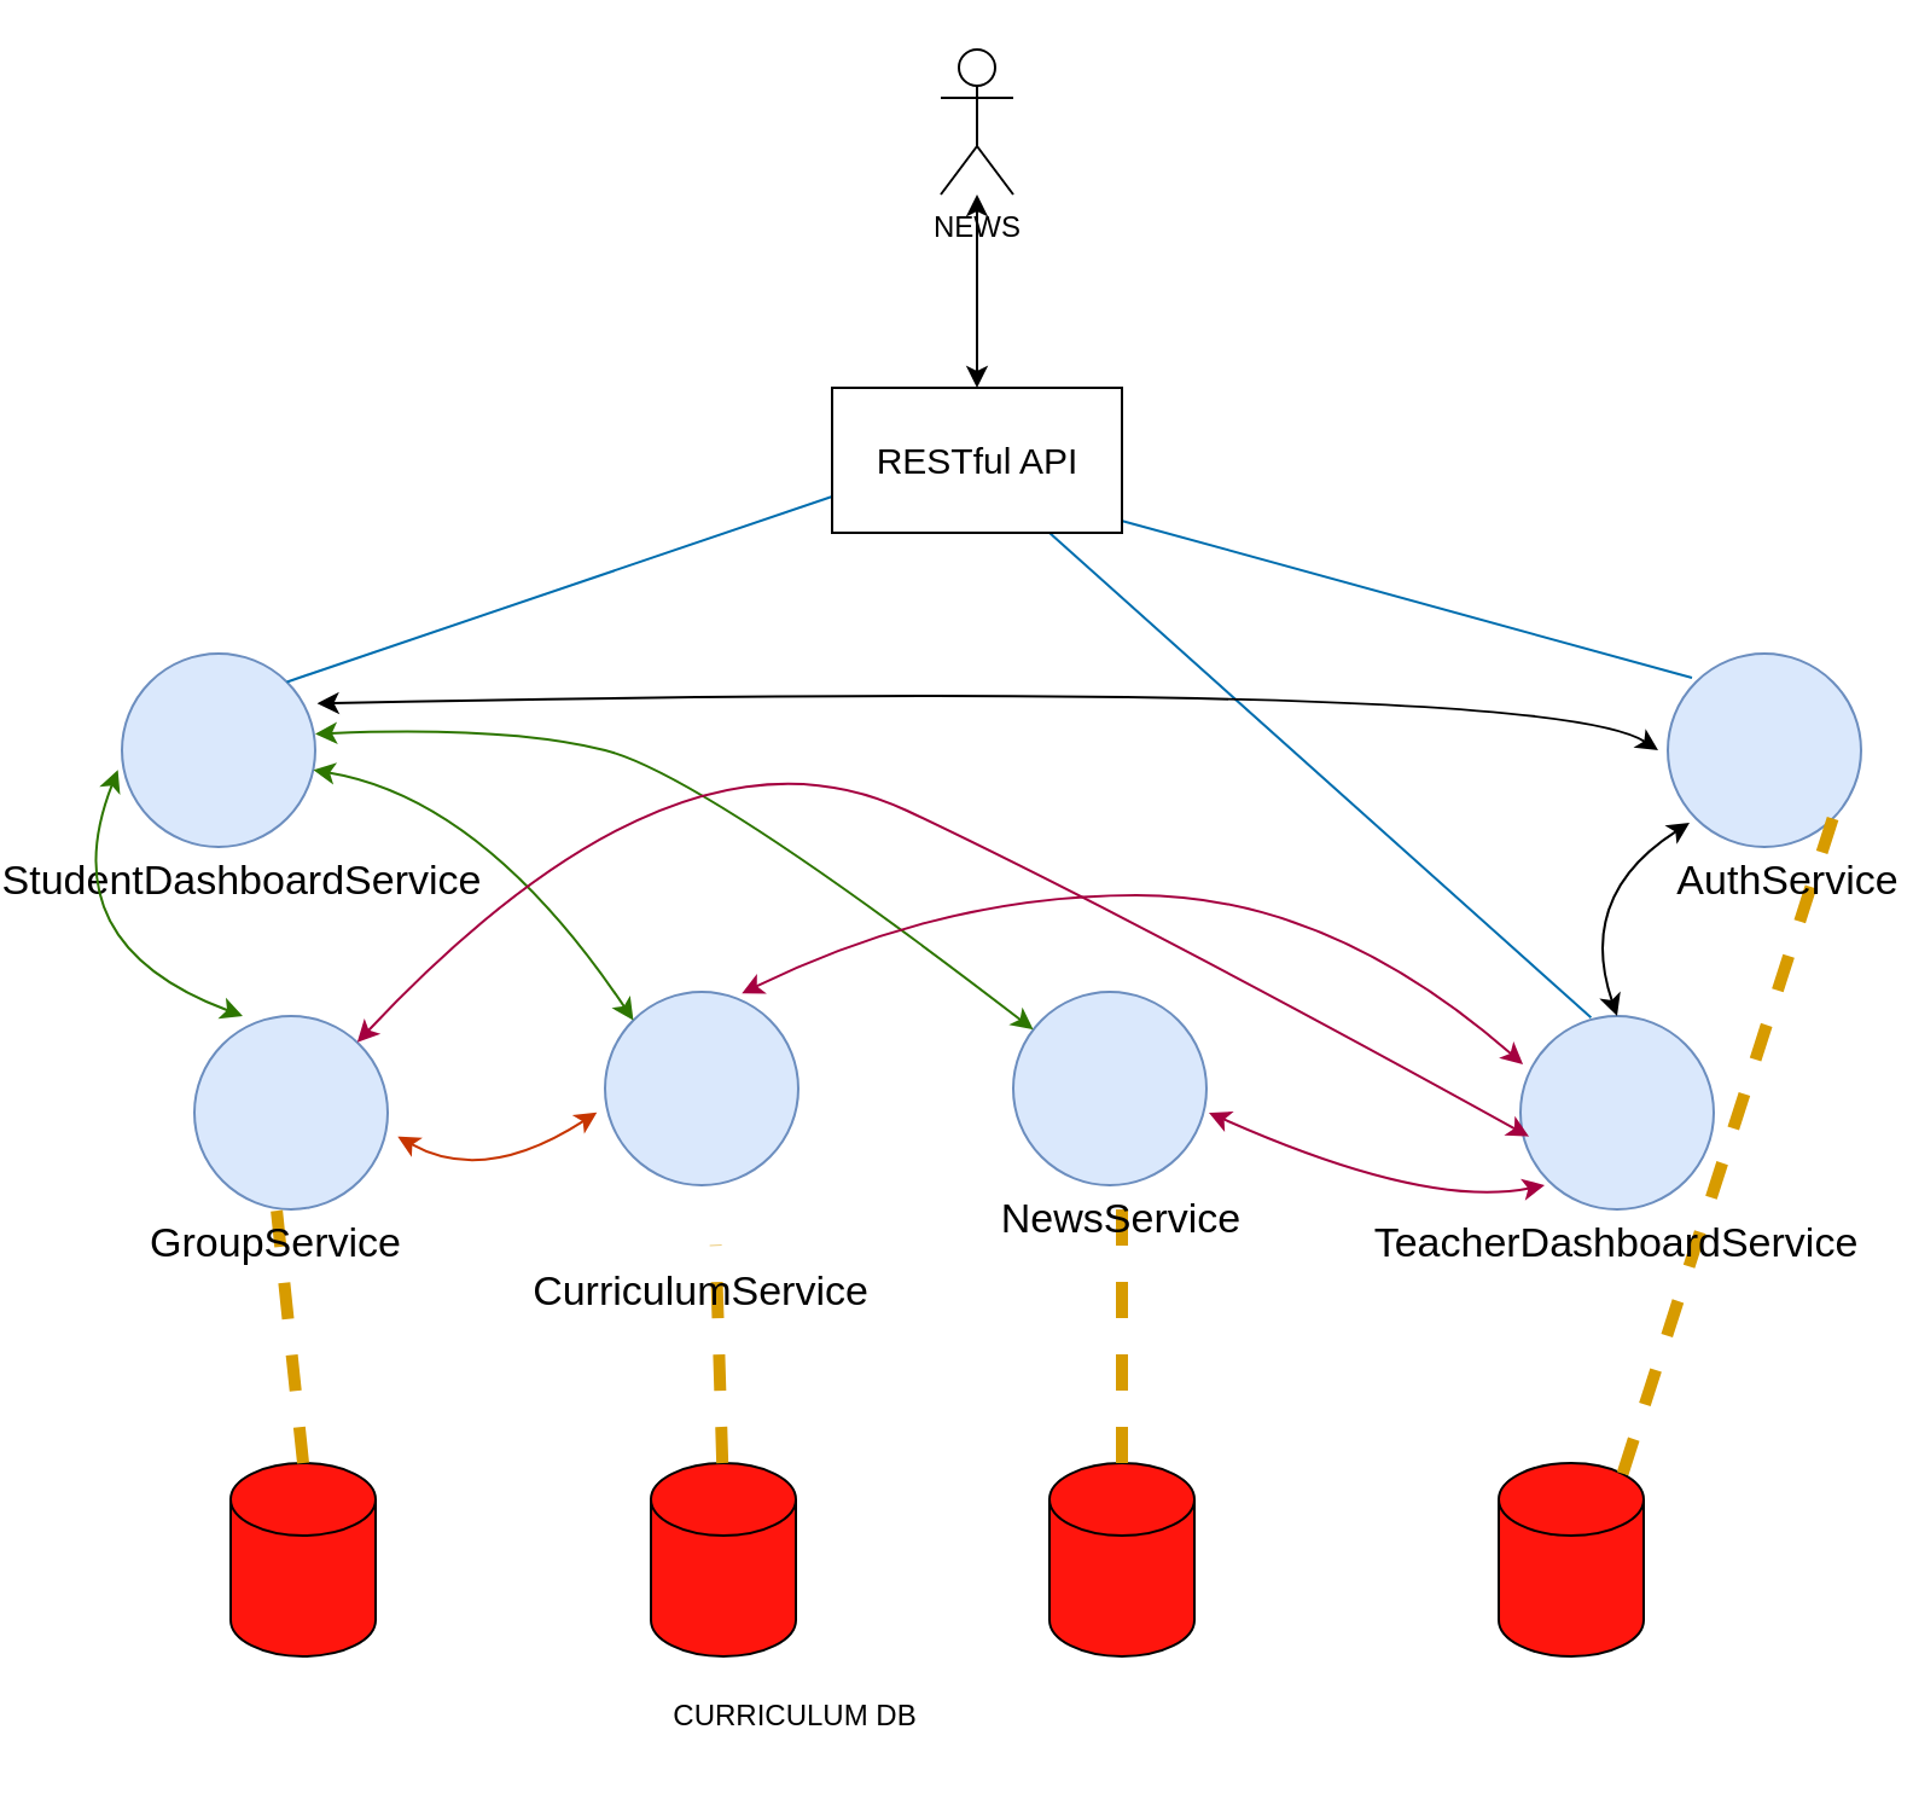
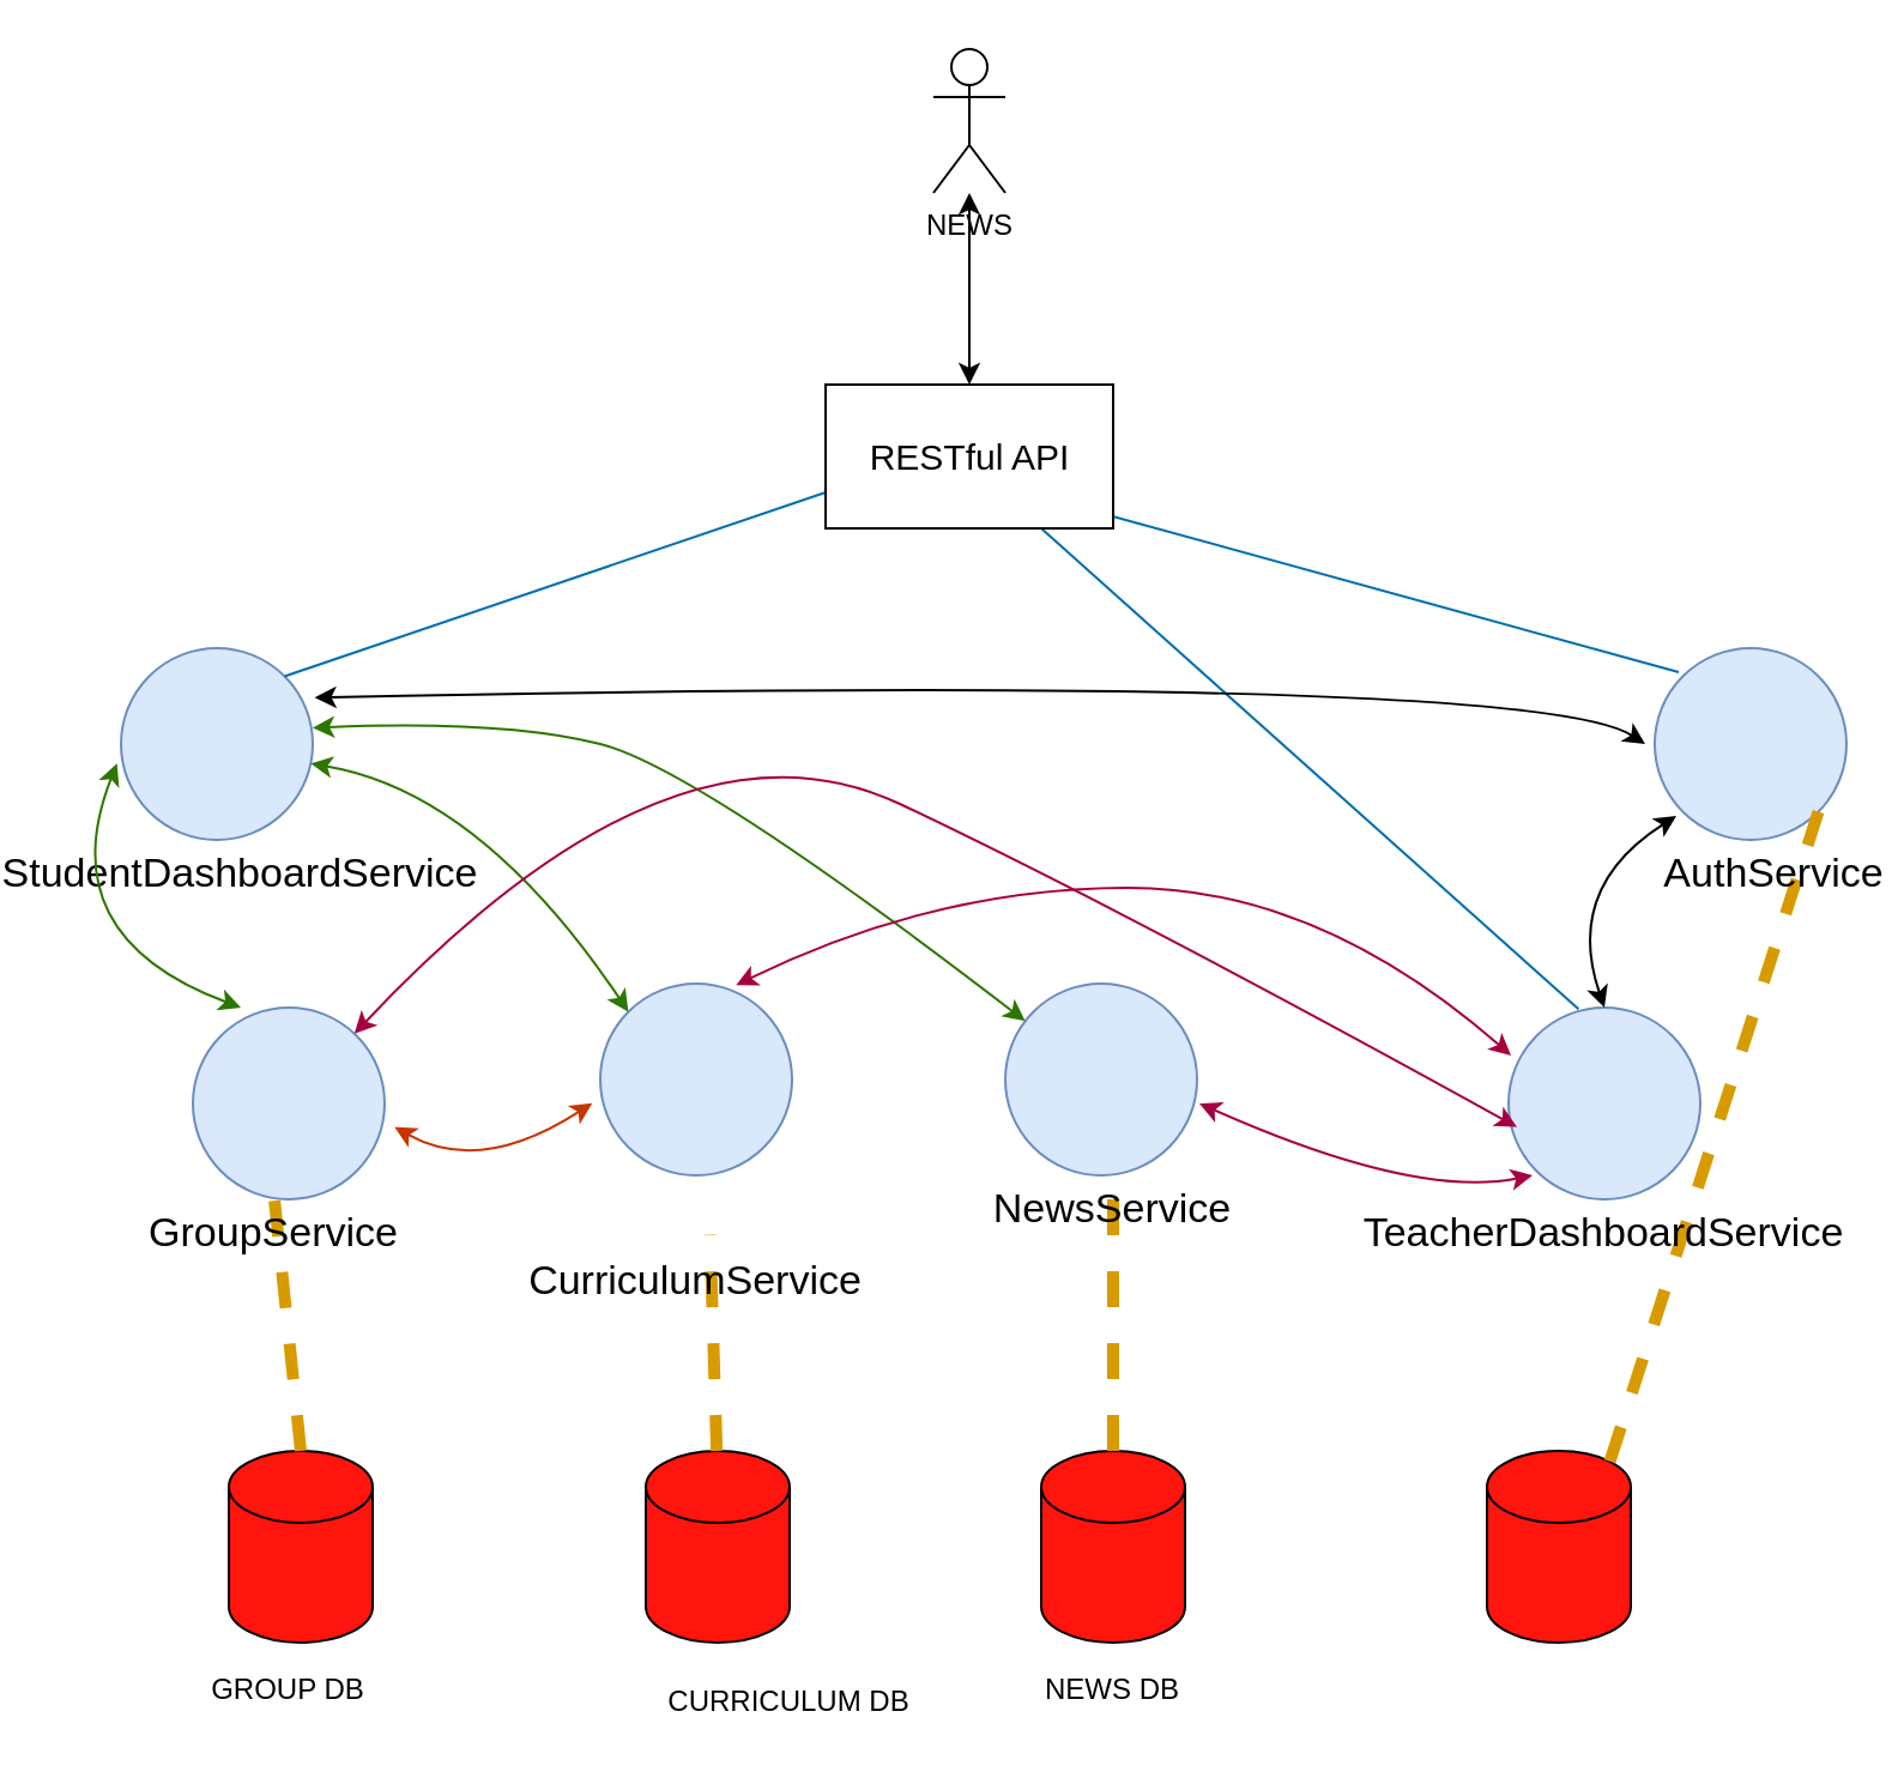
+ <mxCell id="29" value="GROUP DB" style="text;html=1;strokeColor=none;fillColor=none;align=center;verticalAlign=middle;whiteSpace=wrap;rounded=0;" vertex="1" parent="1"><mxGeometry x="85" y="690" width="70" height="30" as="geometry" /></mxCell>
+ <mxCell id="31" value="NEWS DB" style="text;html=1;strokeColor=none;fillColor=none;align=center;verticalAlign=middle;whiteSpace=wrap;rounded=0;" vertex="1" parent="1"><mxGeometry x="429" y="690" width="70" height="30" as="geometry" /></mxCell>
